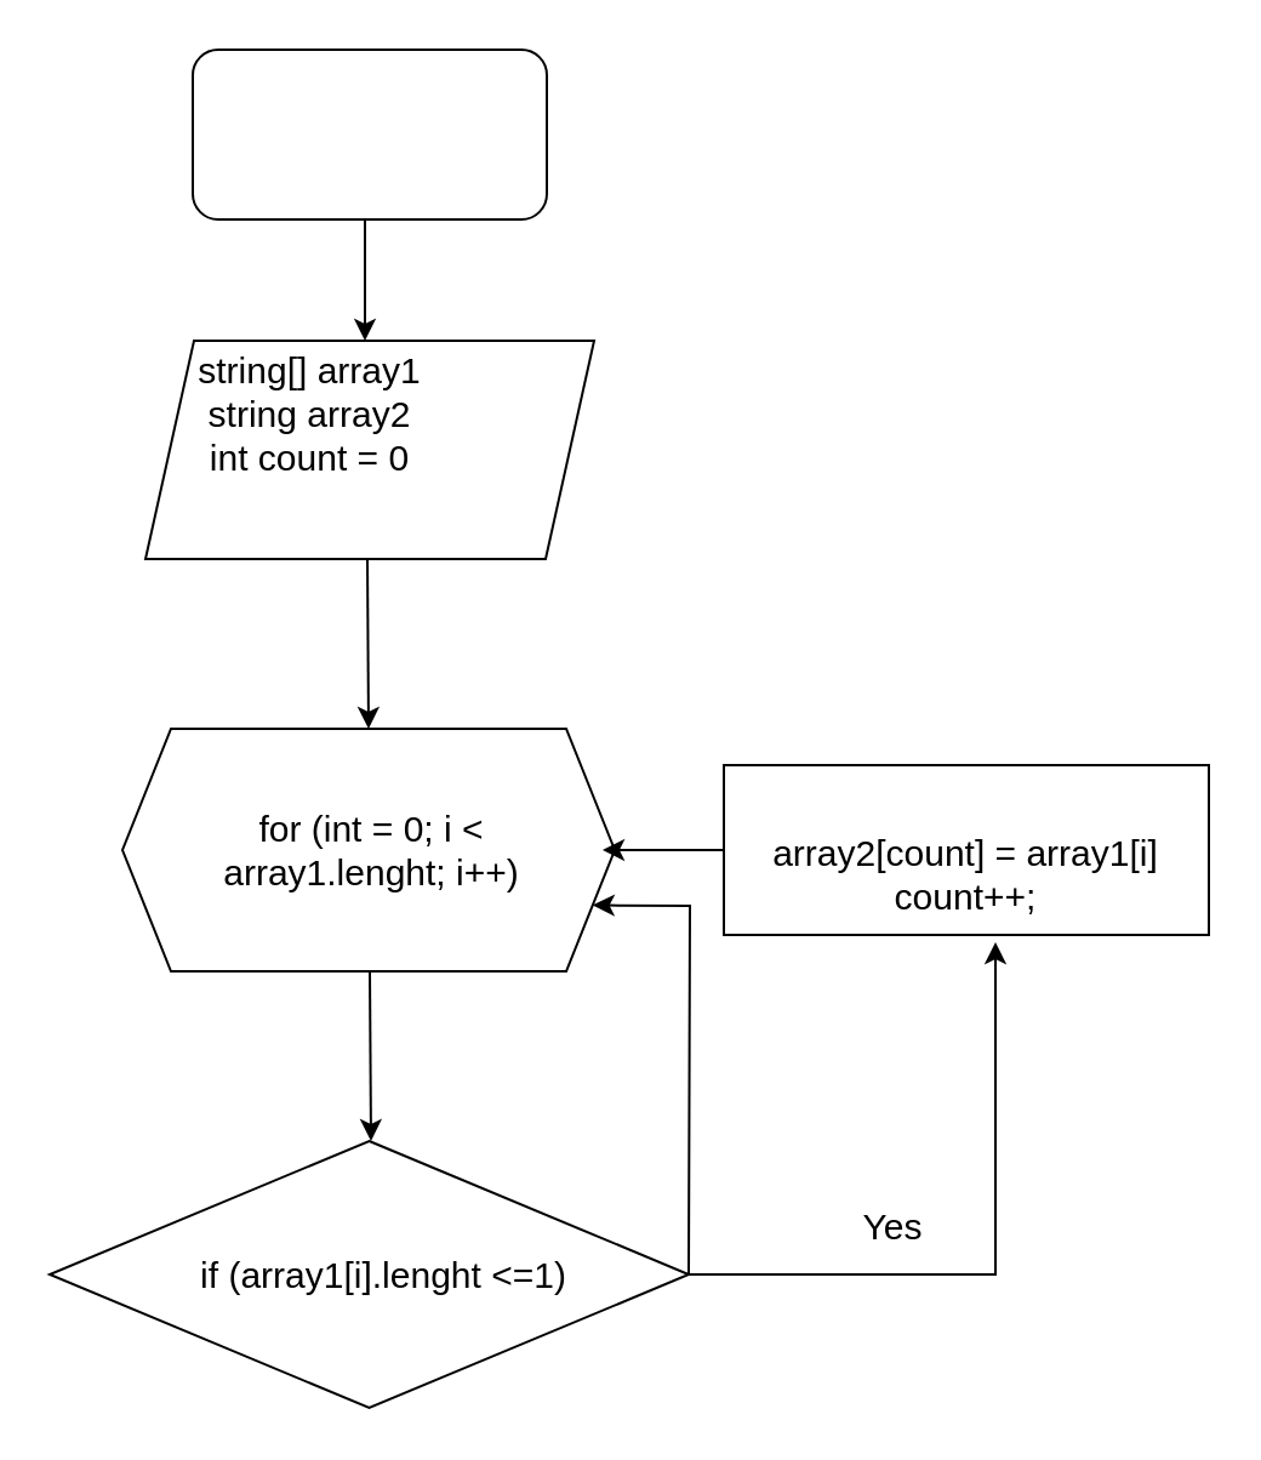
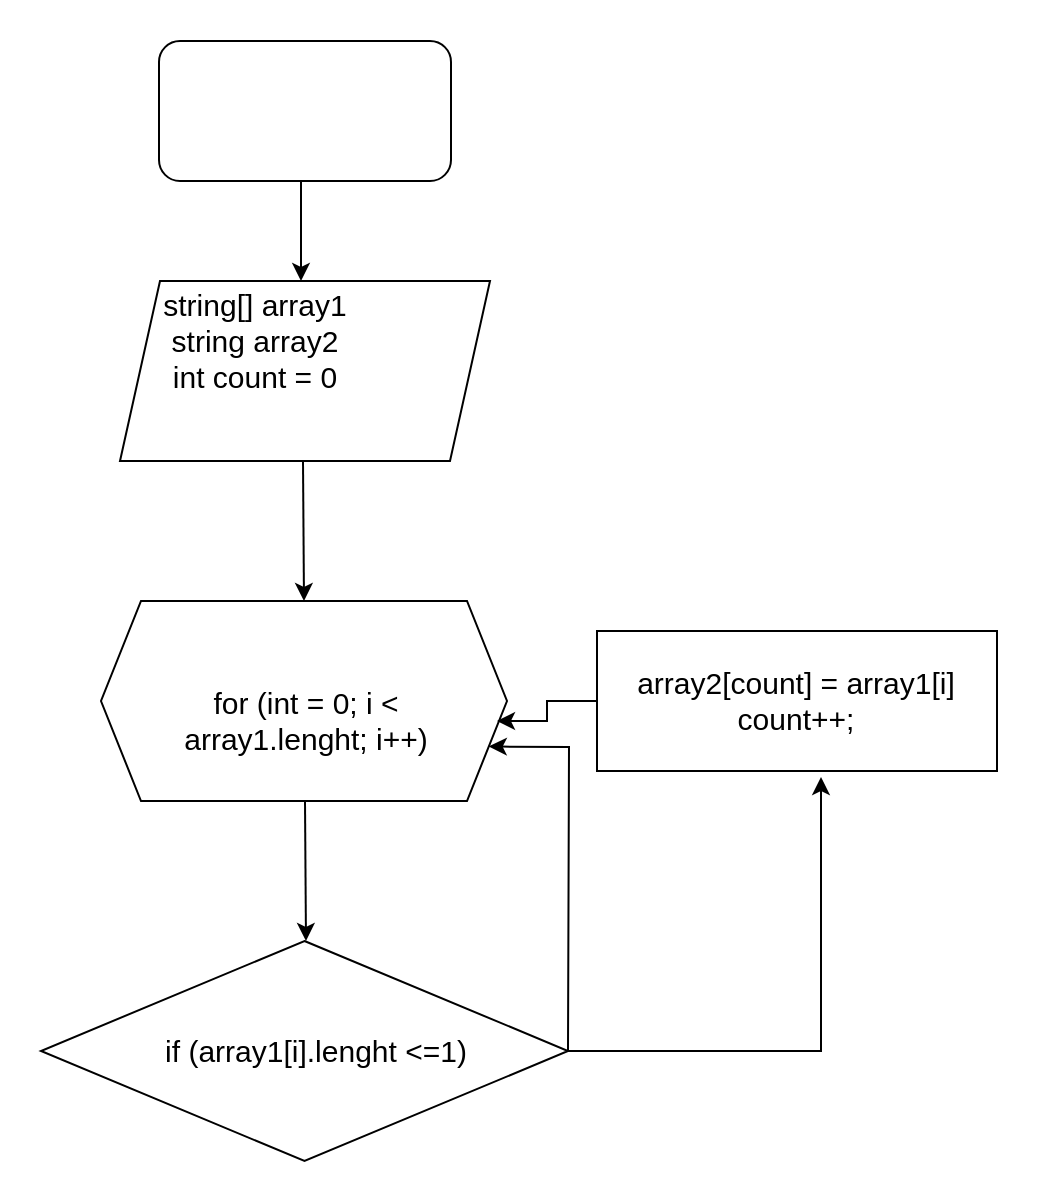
- <mxCell id="6" value="for (int = 0; i &amp;lt; array1.lenght; i++)" style="text;html=1;strokeColor=none;fillColor=none;align=center;verticalAlign=middle;whiteSpace=wrap;rounded=0;fontSize=15;" vertex="1" parent="1"><mxGeometry x="58" y="335" width="190" height="30" as="geometry" /></mxCell>
+ <mxCell id="6" value="for (int = 0; i &amp;lt; array1.lenght; i++)" style="text;html=1;strokeColor=none;fillColor=none;align=center;verticalAlign=middle;whiteSpace=wrap;rounded=0;fontSize=15;" vertex="1" parent="1"><mxGeometry x="58" y="345" width="190" height="30" as="geometry" /></mxCell>
- <mxCell id="15" value="&lt;div&gt;array2[count] = array1[i]&lt;/div&gt;&lt;div&gt;count++;&lt;br&gt;&lt;/div&gt;" style="text;html=1;strokeColor=none;fillColor=none;align=center;verticalAlign=middle;whiteSpace=wrap;rounded=0;fontSize=15;" vertex="1" parent="1"><mxGeometry x="313" y="345" width="170" height="30" as="geometry" /></mxCell>
+ <mxCell id="15" value="&lt;div&gt;array2[count] = array1[i]&lt;/div&gt;&lt;div&gt;count++;&lt;br&gt;&lt;/div&gt;" style="text;html=1;strokeColor=none;fillColor=none;align=center;verticalAlign=middle;whiteSpace=wrap;rounded=0;fontSize=15;" vertex="1" parent="1"><mxGeometry x="313" y="335" width="170" height="30" as="geometry" /></mxCell>
- <mxCell id="17" value="Yes" style="text;html=1;strokeColor=none;fillColor=none;align=center;verticalAlign=middle;whiteSpace=wrap;rounded=0;fontSize=15;" vertex="1" parent="1"><mxGeometry x="338" y="490" width="60" height="30" as="geometry" /></mxCell>
